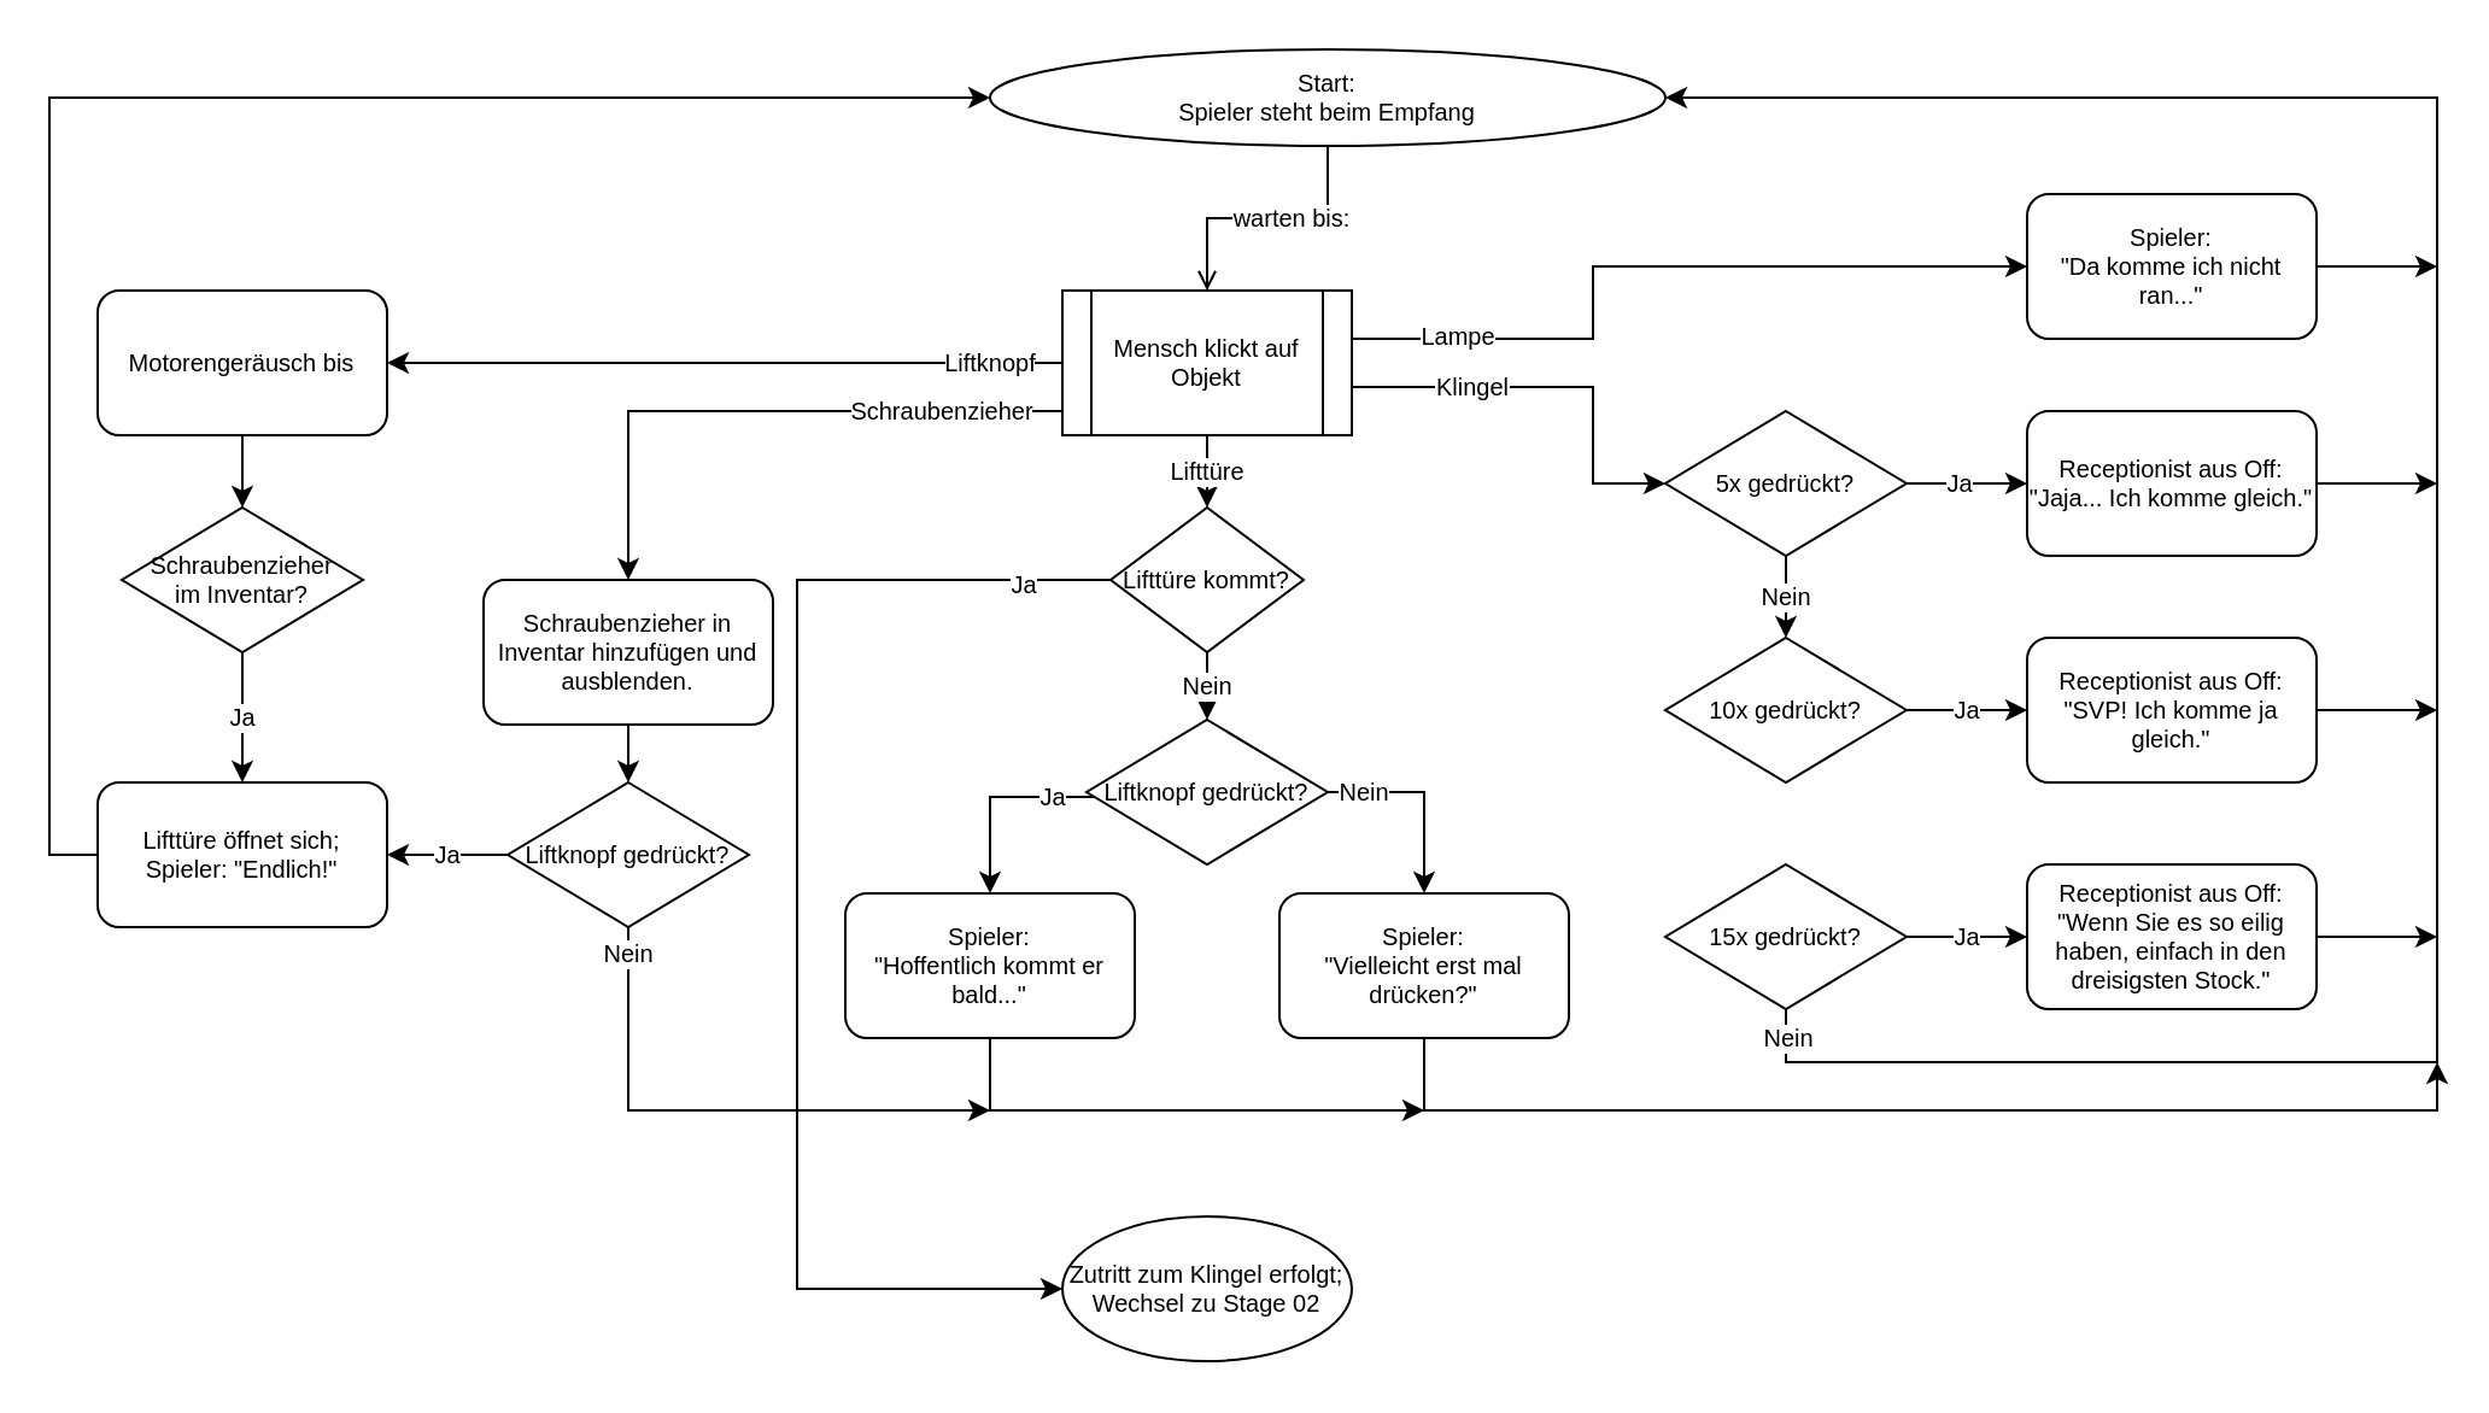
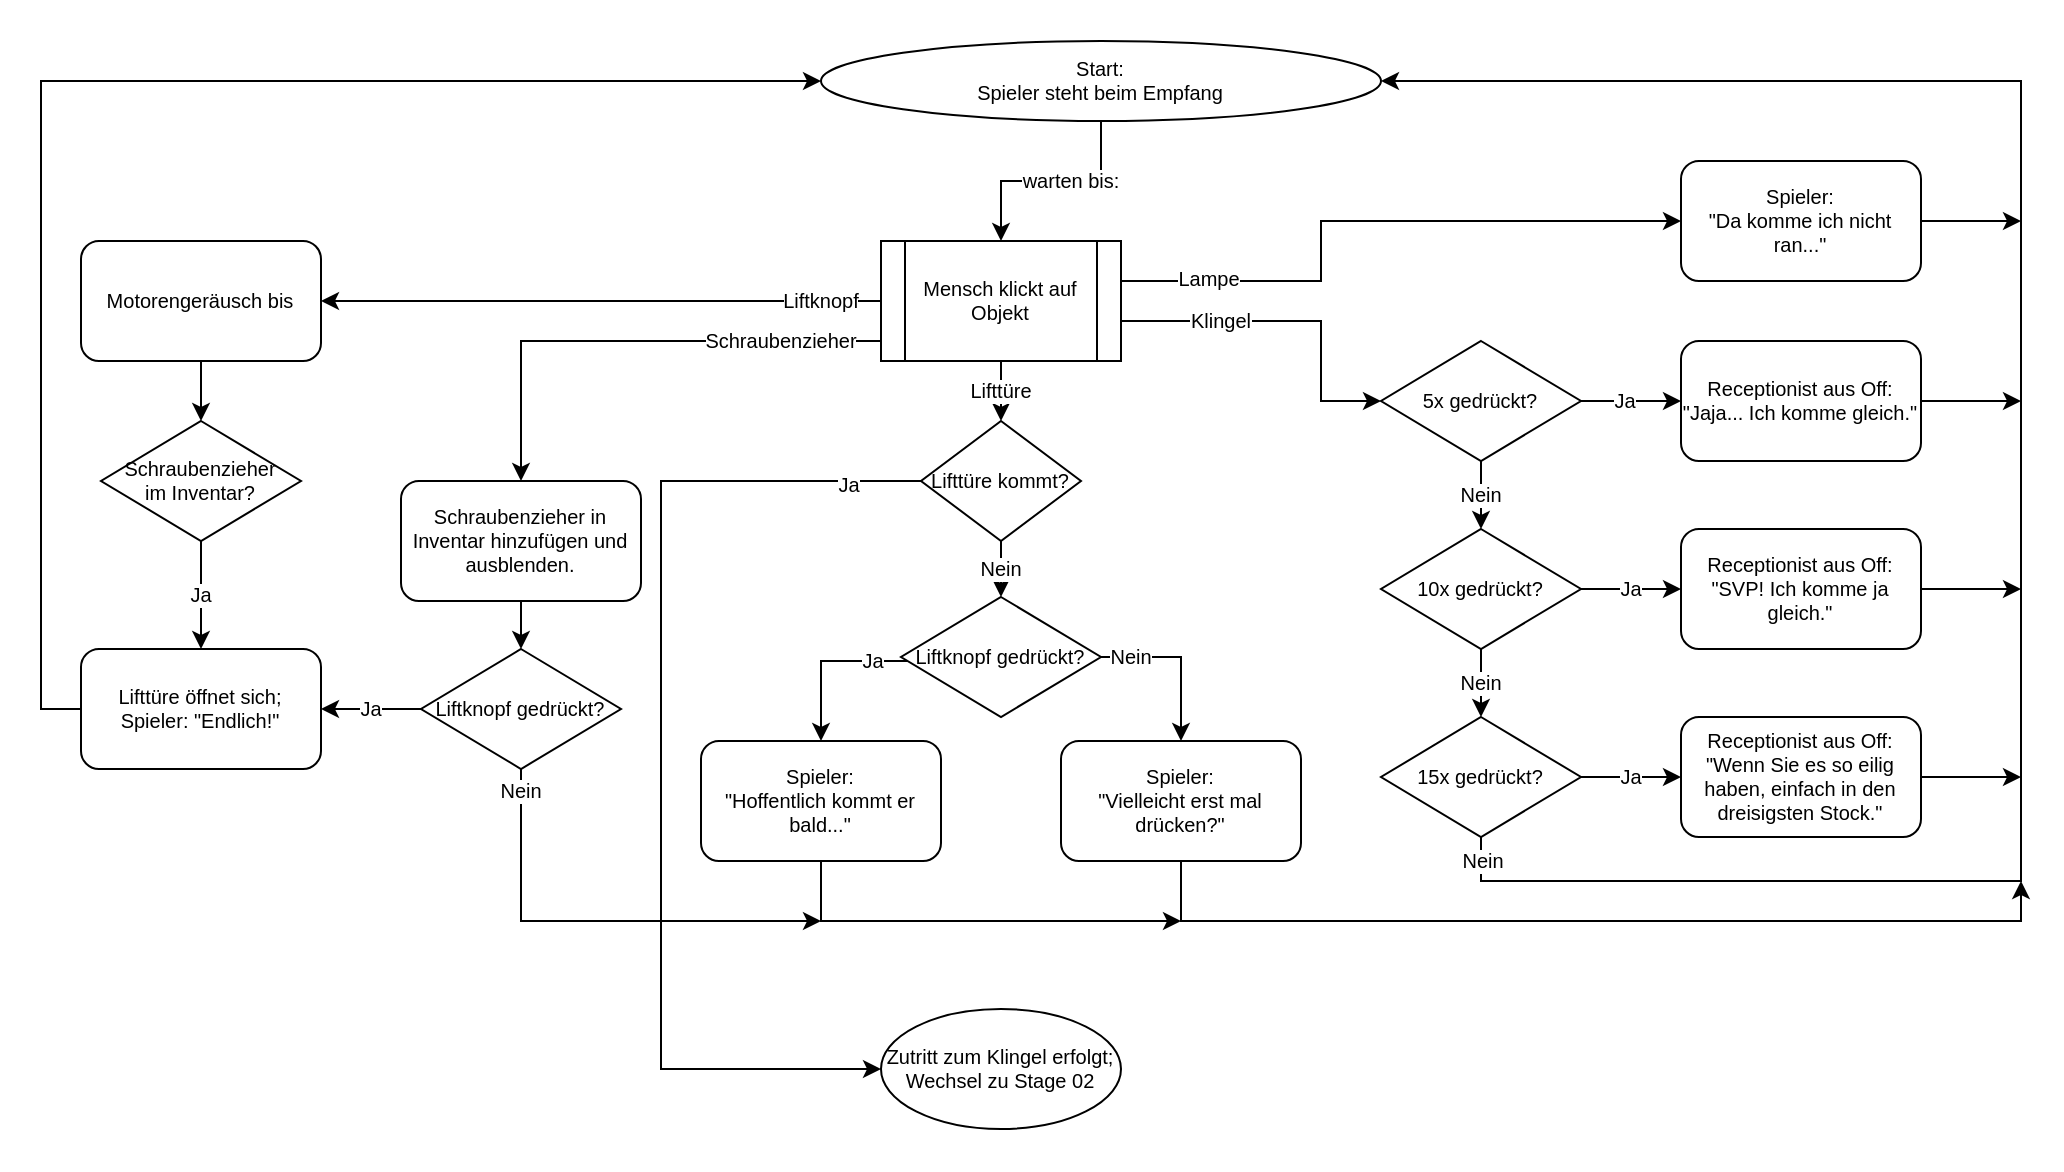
- <mxCell id="2" value="" style="edgeStyle=orthogonalEdgeStyle;rounded=0;orthogonalLoop=1;jettySize=auto;html=1;fontSize=10;endArrow=open;" edge="1" parent="1" source="4" target="12"><mxGeometry relative="1" as="geometry" /></mxCell>
+ <mxCell id="2" value="" style="edgeStyle=orthogonalEdgeStyle;rounded=0;orthogonalLoop=1;jettySize=auto;html=1;fontSize=10;" edge="1" parent="1" source="4" target="12"><mxGeometry relative="1" as="geometry" /></mxCell>
+ <mxCell id="17" value="Nein" style="edgeStyle=orthogonalEdgeStyle;rounded=0;orthogonalLoop=1;jettySize=auto;html=1;fontSize=10;" edge="1" parent="1" source="19" target="23"><mxGeometry relative="1" as="geometry" /></mxCell>
